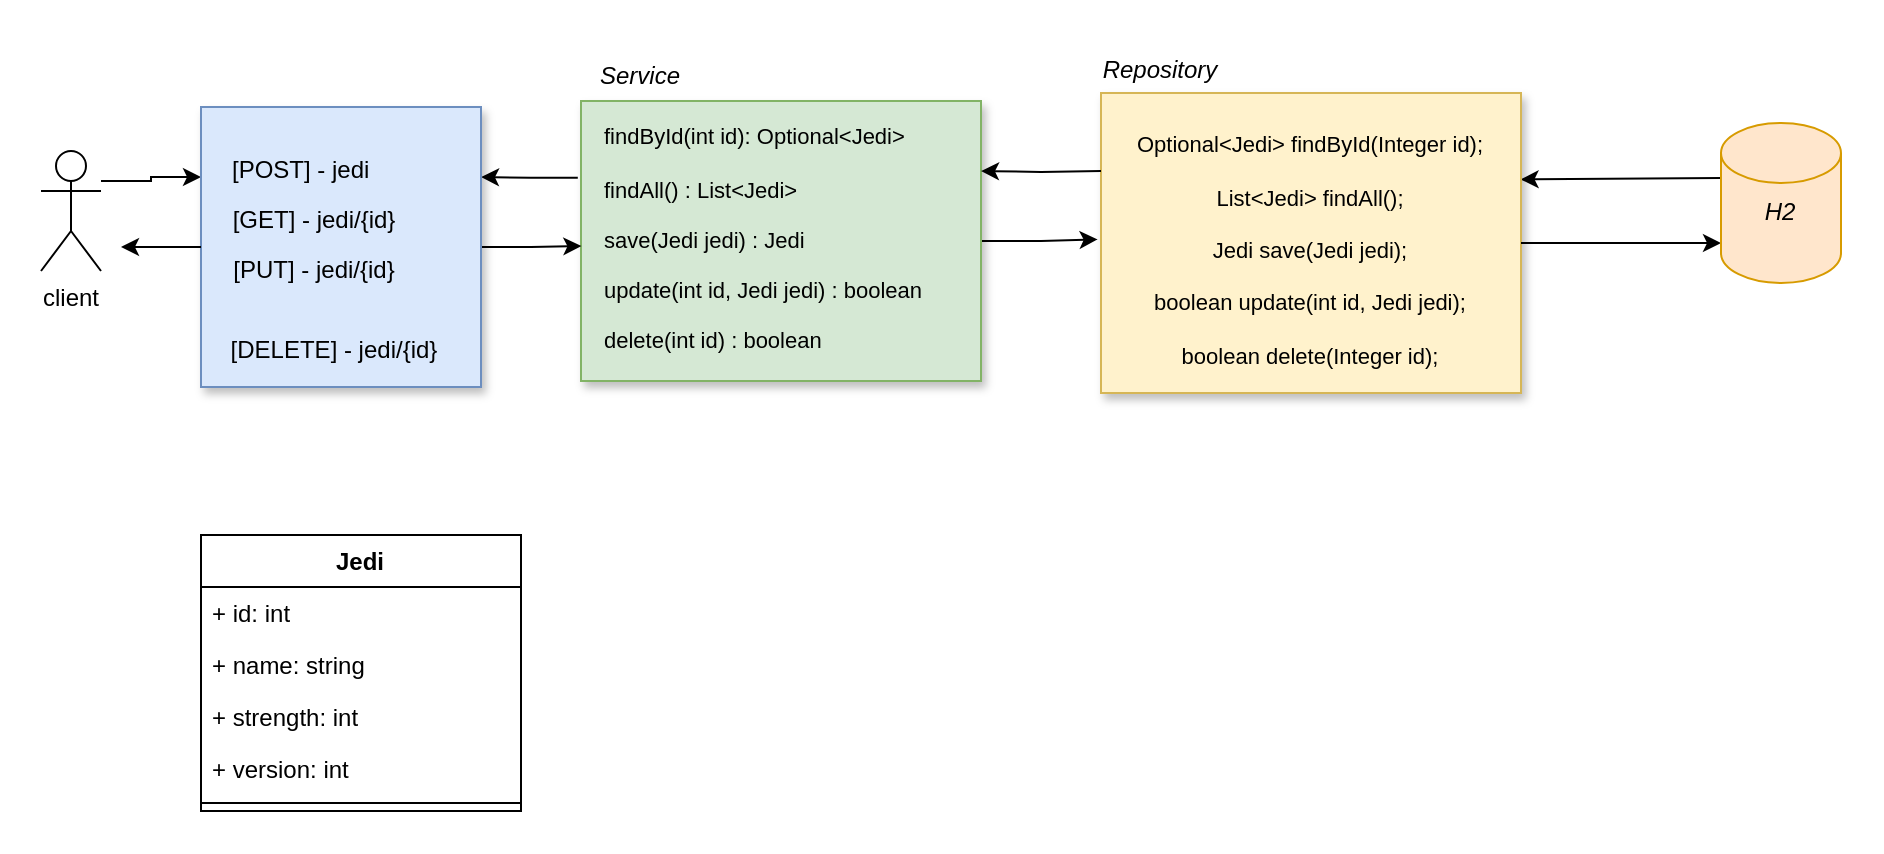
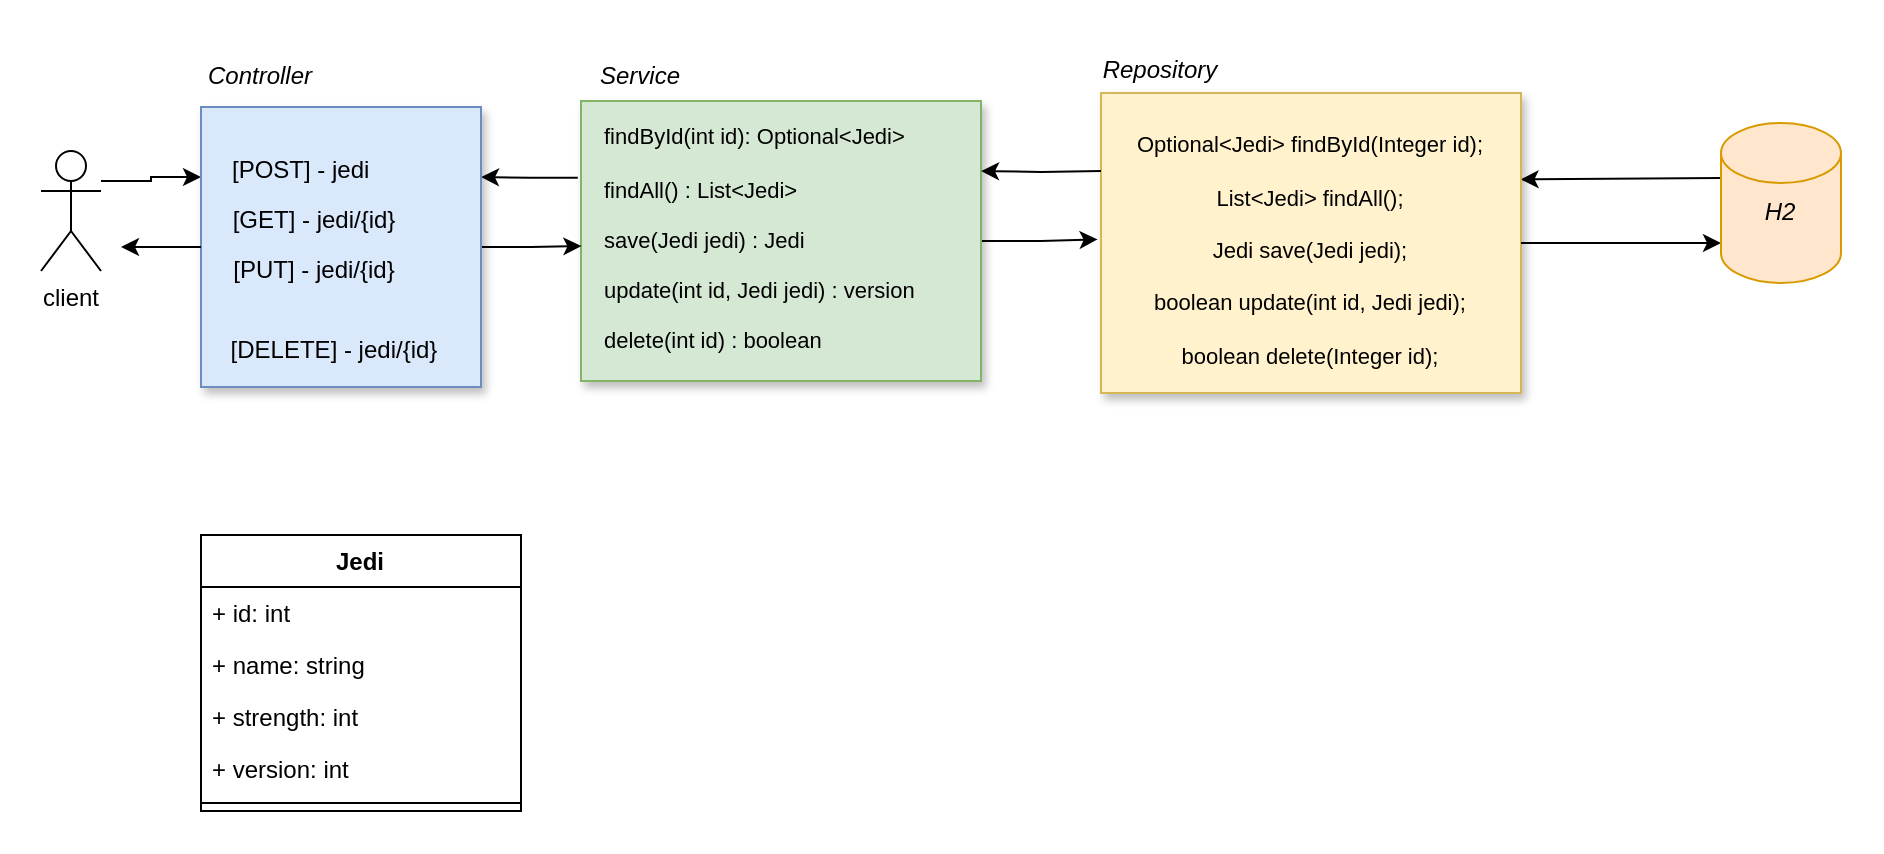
+ <mxCell id="29" value="&lt;i&gt;Controller&lt;/i&gt;" style="text;html=1;strokeColor=none;fillColor=none;align=center;verticalAlign=middle;whiteSpace=wrap;rounded=0;" vertex="1" parent="27"><mxGeometry width="60" height="30" as="geometry" /></mxCell>
- <mxCell id="19" value="&lt;font style=&quot;font-size: 11px&quot;&gt;update(int id, Jedi jedi) : boolean&lt;/font&gt;" style="text;html=1;strokeColor=none;fillColor=none;align=left;verticalAlign=middle;whiteSpace=wrap;rounded=0;" vertex="1" parent="1"><mxGeometry x="300" y="130" width="170" height="30" as="geometry" /></mxCell>
+ <mxCell id="19" value="&lt;font style=&quot;font-size: 11px&quot;&gt;update(int id, Jedi jedi) : version&lt;/font&gt;" style="text;html=1;strokeColor=none;fillColor=none;align=left;verticalAlign=middle;whiteSpace=wrap;rounded=0;" vertex="1" parent="1"><mxGeometry x="300" y="130" width="170" height="30" as="geometry" /></mxCell>
